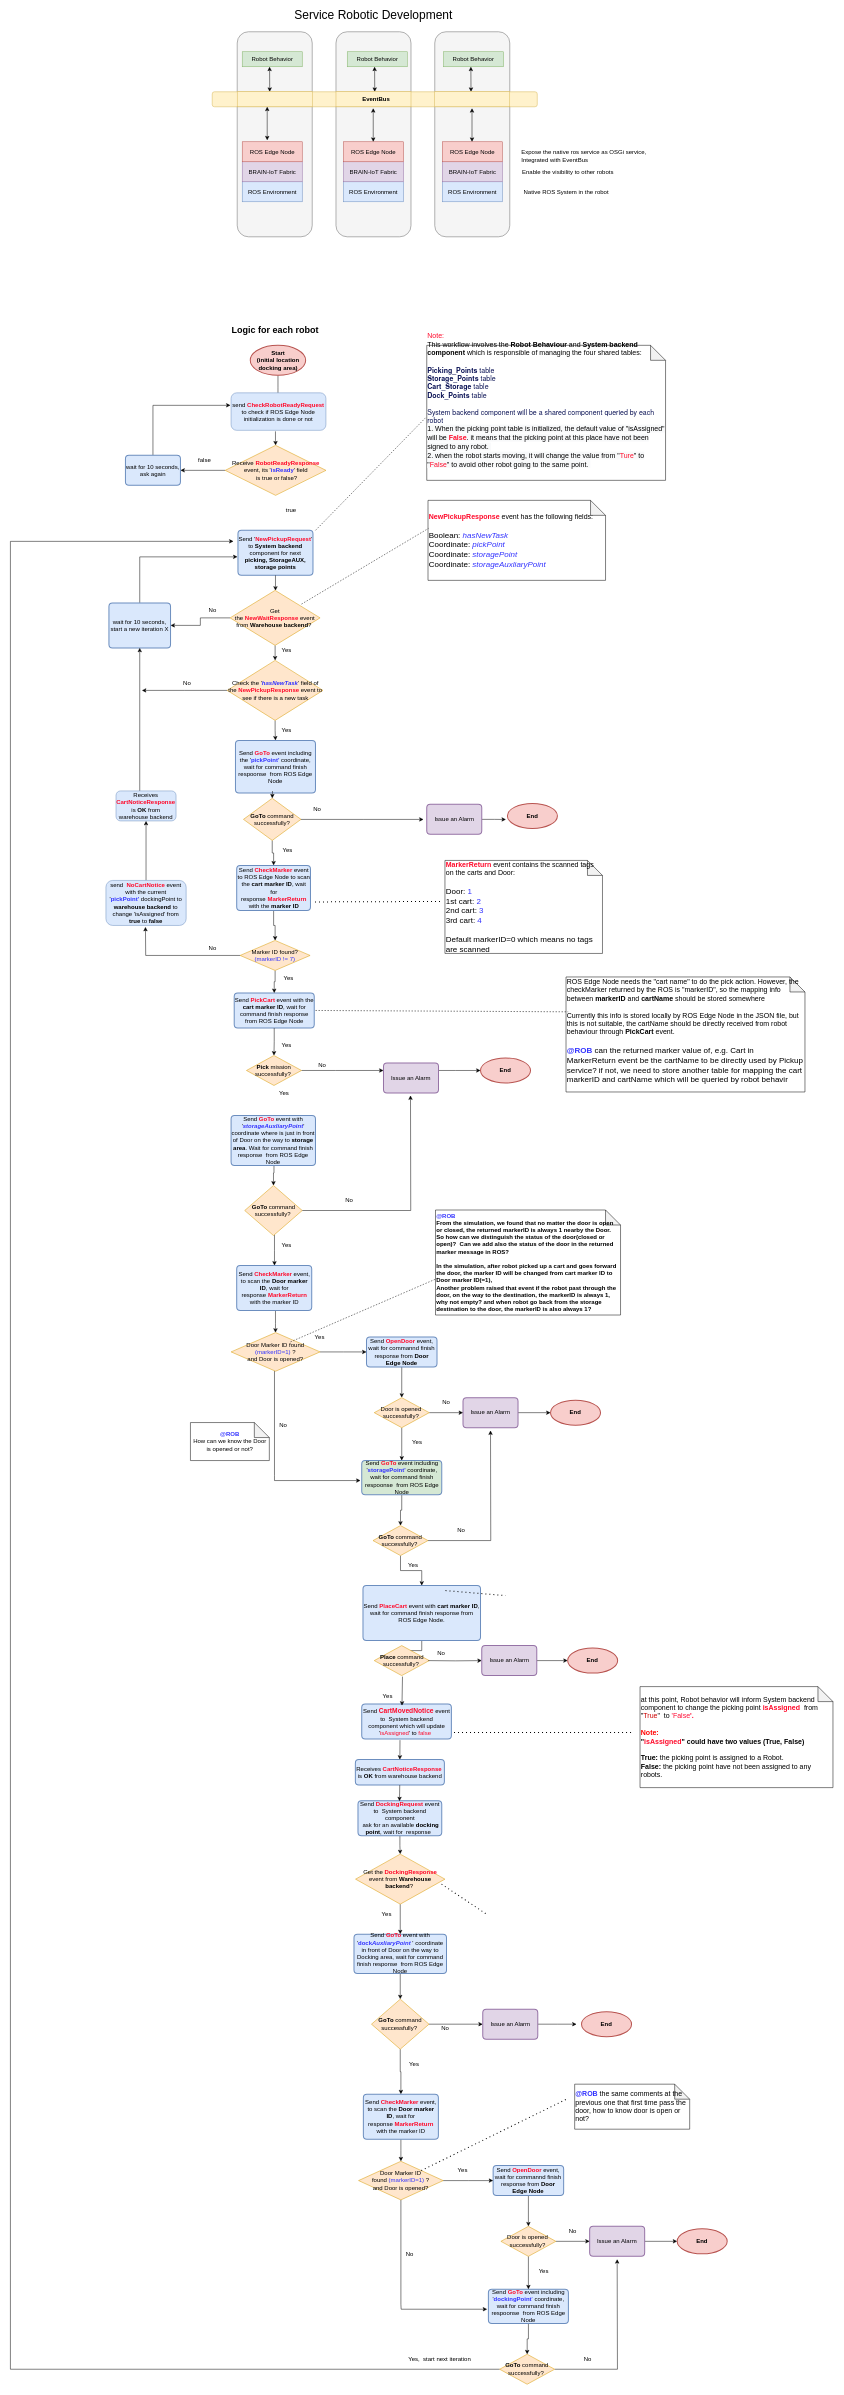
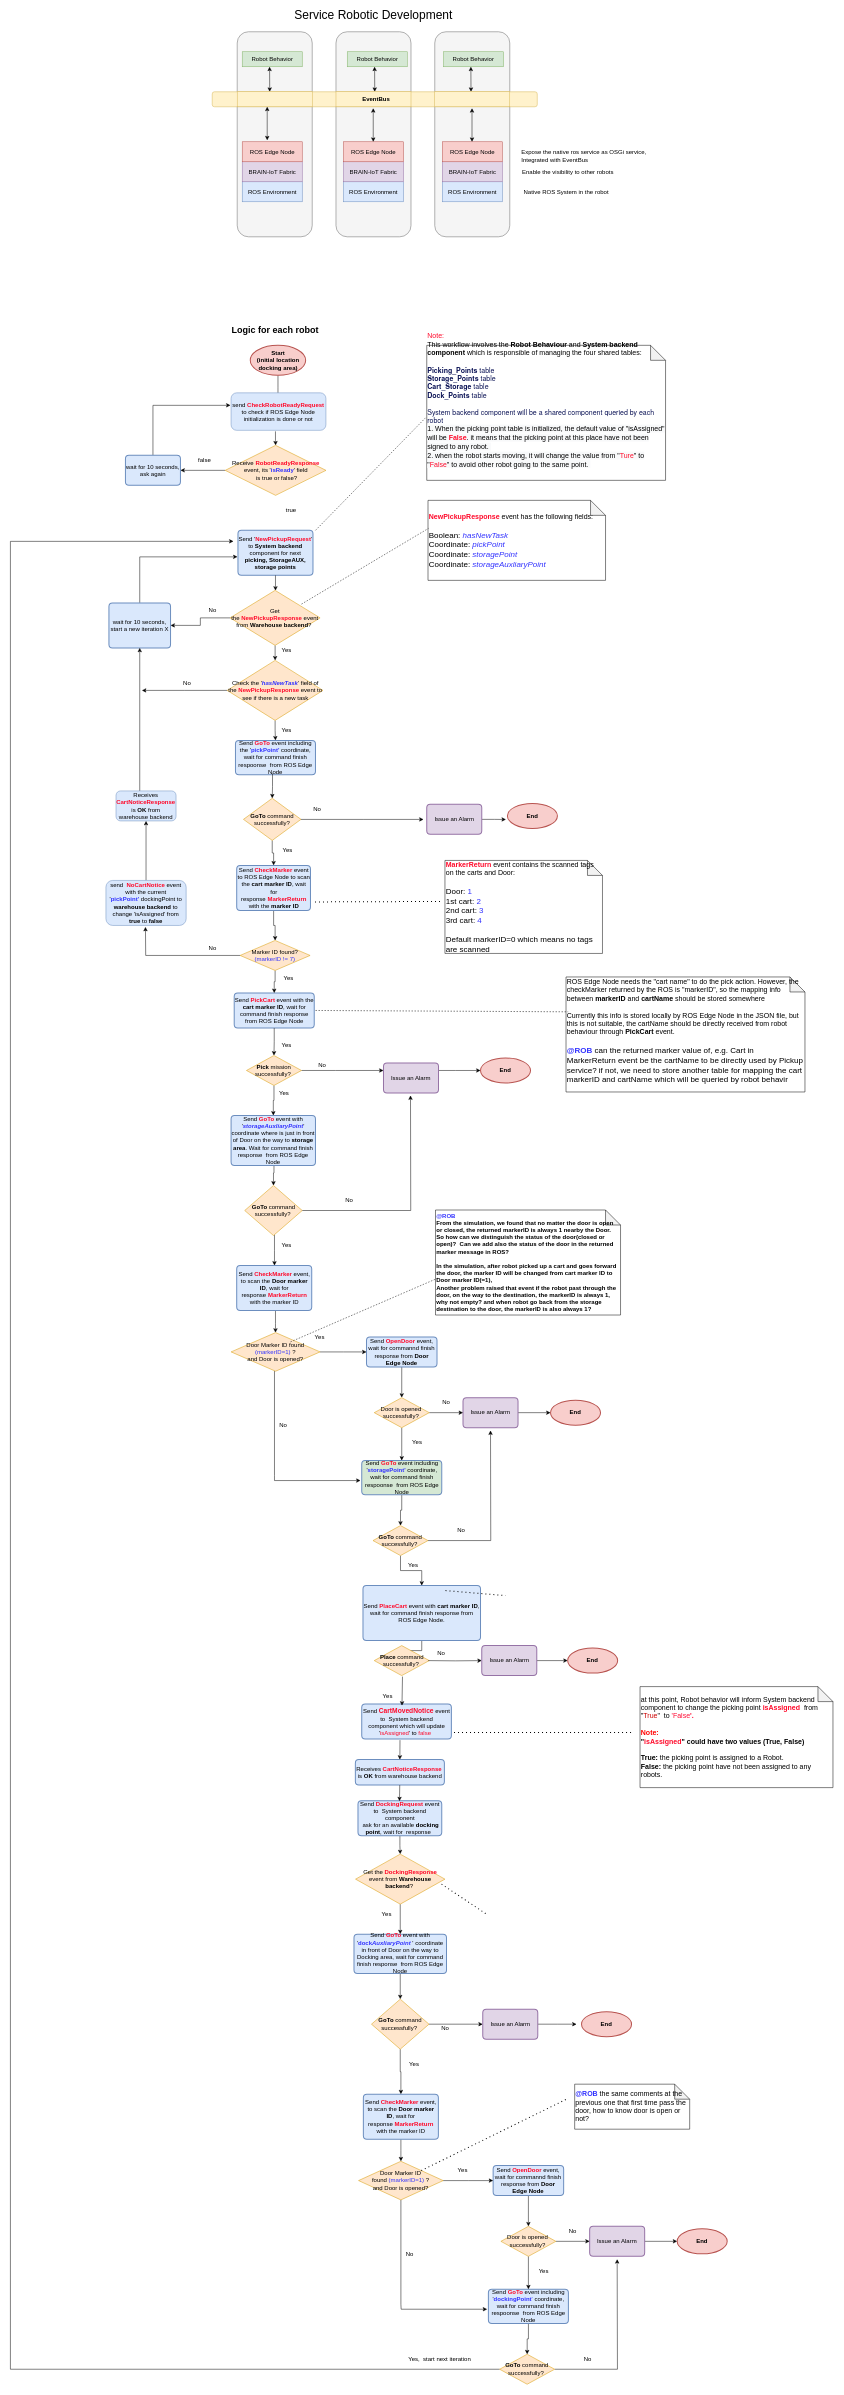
- <mxCell id="14" value="Get the&amp;nbsp;&lt;b&gt;&lt;font color=&quot;#ff0829&quot;&gt;New&lt;/font&gt;&lt;/b&gt;&lt;b&gt;&lt;font color=&quot;#ff0829&quot;&gt;Wait&lt;/font&gt;&lt;/b&gt;&lt;b&gt;&lt;font color=&quot;#ff0829&quot;&gt;Response&lt;/font&gt;&lt;/b&gt;&amp;nbsp;event&lt;br&gt;from &lt;b&gt;Warehouse backend&lt;/b&gt;?&amp;nbsp;" style="rhombus;whiteSpace=wrap;html=1;fillColor=#ffe6cc;strokeColor=#d79b00;" vertex="1" parent="1"><mxGeometry x="459.25" y="1180" width="180" height="110" as="geometry" /></mxCell>
+ <mxCell id="14" value="Get the&amp;nbsp;&lt;b&gt;&lt;font color=&quot;#ff0829&quot;&gt;New&lt;/font&gt;&lt;/b&gt;&lt;b&gt;&lt;font color=&quot;#ff0829&quot;&gt;Pickup&lt;/font&gt;&lt;/b&gt;&lt;b&gt;&lt;font color=&quot;#ff0829&quot;&gt;Response&lt;/font&gt;&lt;/b&gt;&amp;nbsp;event&lt;br&gt;from &lt;b&gt;Warehouse backend&lt;/b&gt;?&amp;nbsp;" style="rhombus;whiteSpace=wrap;html=1;fillColor=#ffe6cc;strokeColor=#d79b00;" vertex="1" parent="1"><mxGeometry x="459.25" y="1180" width="180" height="110" as="geometry" /></mxCell>
- <mxCell id="8" value="Send &lt;b&gt;&lt;font color=&quot;#ff0829&quot;&gt;GoTo&lt;/font&gt;&lt;/b&gt; event including the '&lt;b&gt;&lt;font color=&quot;#3333ff&quot;&gt;pickPoint'&lt;/font&gt; &lt;/b&gt;coordinate, wait for command finish respoonse&amp;nbsp; from ROS Edge Node" style="rounded=1;whiteSpace=wrap;html=1;absoluteArcSize=1;arcSize=14;strokeWidth=2;fillColor=#dae8fc;strokeColor=#6c8ebf;" vertex="1" parent="1"><mxGeometry x="470" y="1480" width="160" height="105" as="geometry" /></mxCell>
+ <mxCell id="8" value="Send &lt;b&gt;&lt;font color=&quot;#ff0829&quot;&gt;GoTo&lt;/font&gt;&lt;/b&gt; event including the '&lt;b&gt;&lt;font color=&quot;#3333ff&quot;&gt;pickPoint'&lt;/font&gt; &lt;/b&gt;coordinate, wait for command finish respoonse&amp;nbsp; from ROS Edge Node" style="rounded=1;whiteSpace=wrap;html=1;absoluteArcSize=1;arcSize=14;strokeWidth=2;fillColor=#dae8fc;strokeColor=#6c8ebf;" vertex="1" parent="1"><mxGeometry x="470" y="1480" width="160" height="68.5" as="geometry" /></mxCell>
+ <mxCell id="62" value="" style="edgeStyle=orthogonalEdgeStyle;rounded=0;orthogonalLoop=1;jettySize=auto;html=1;" edge="1" parent="1" source="63" target="114"><mxGeometry relative="1" as="geometry" /></mxCell>
- <mxCell id="170" value="&lt;b&gt;&lt;font color=&quot;#3333ff&quot;&gt;@ROB&lt;/font&gt;&lt;/b&gt;&lt;br&gt;How can we know the Door is opened or not?" style="shape=note;whiteSpace=wrap;html=1;backgroundOutline=1;darkOpacity=0.05;" vertex="1" parent="1"><mxGeometry x="380" y="2844" width="157.75" height="76" as="geometry" /></mxCell>
